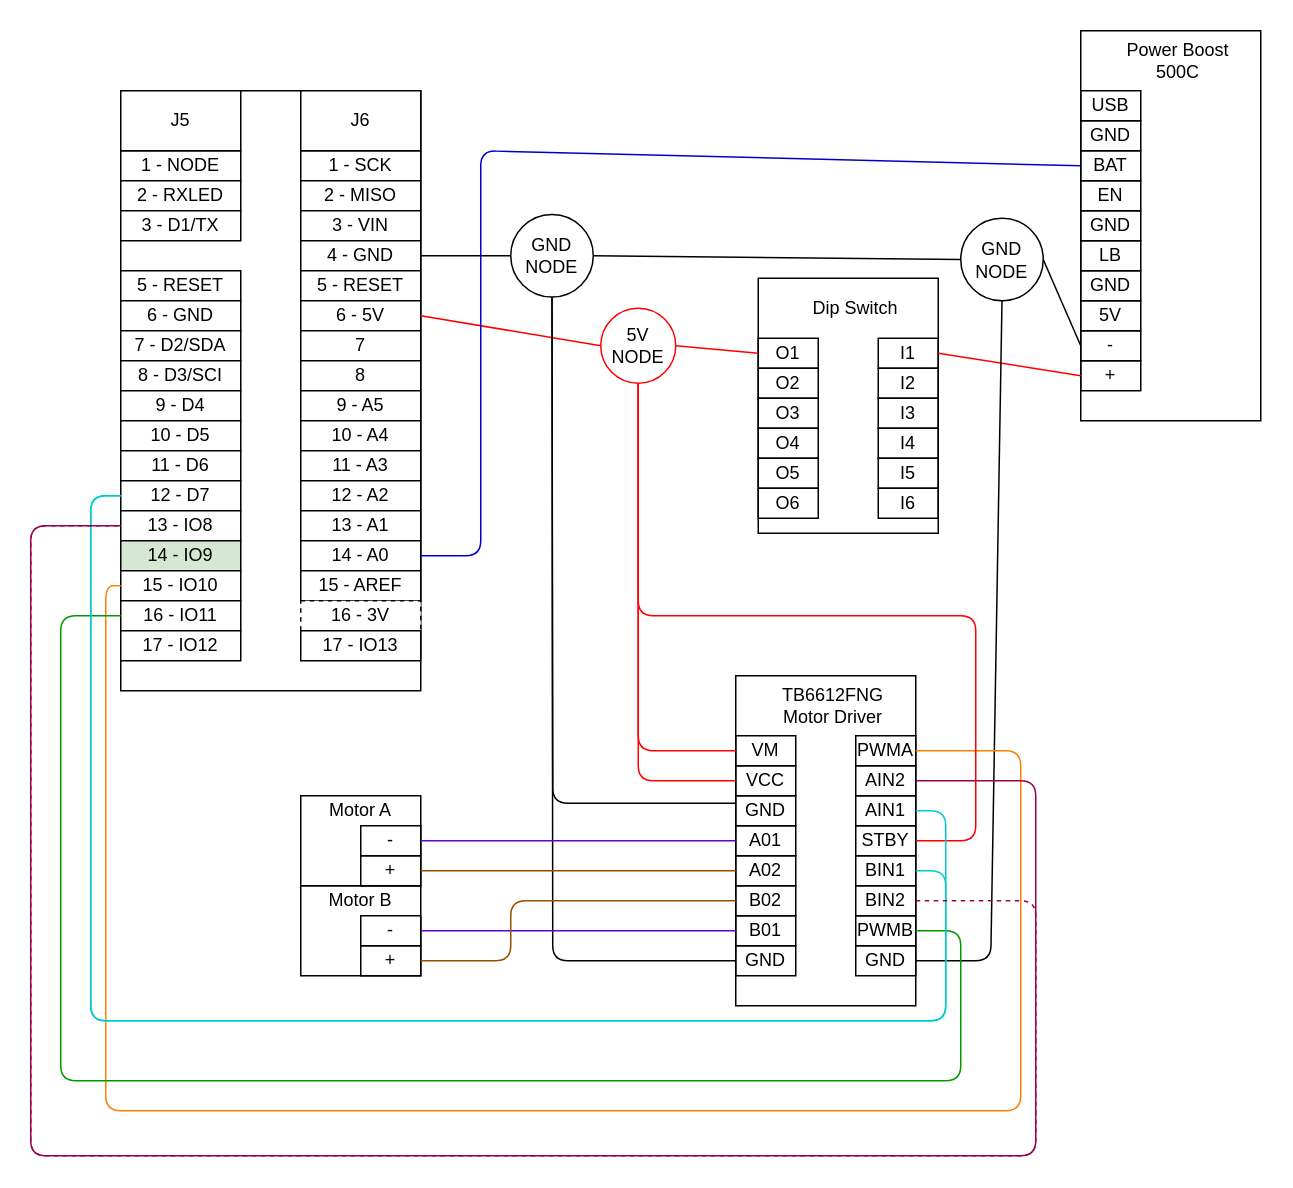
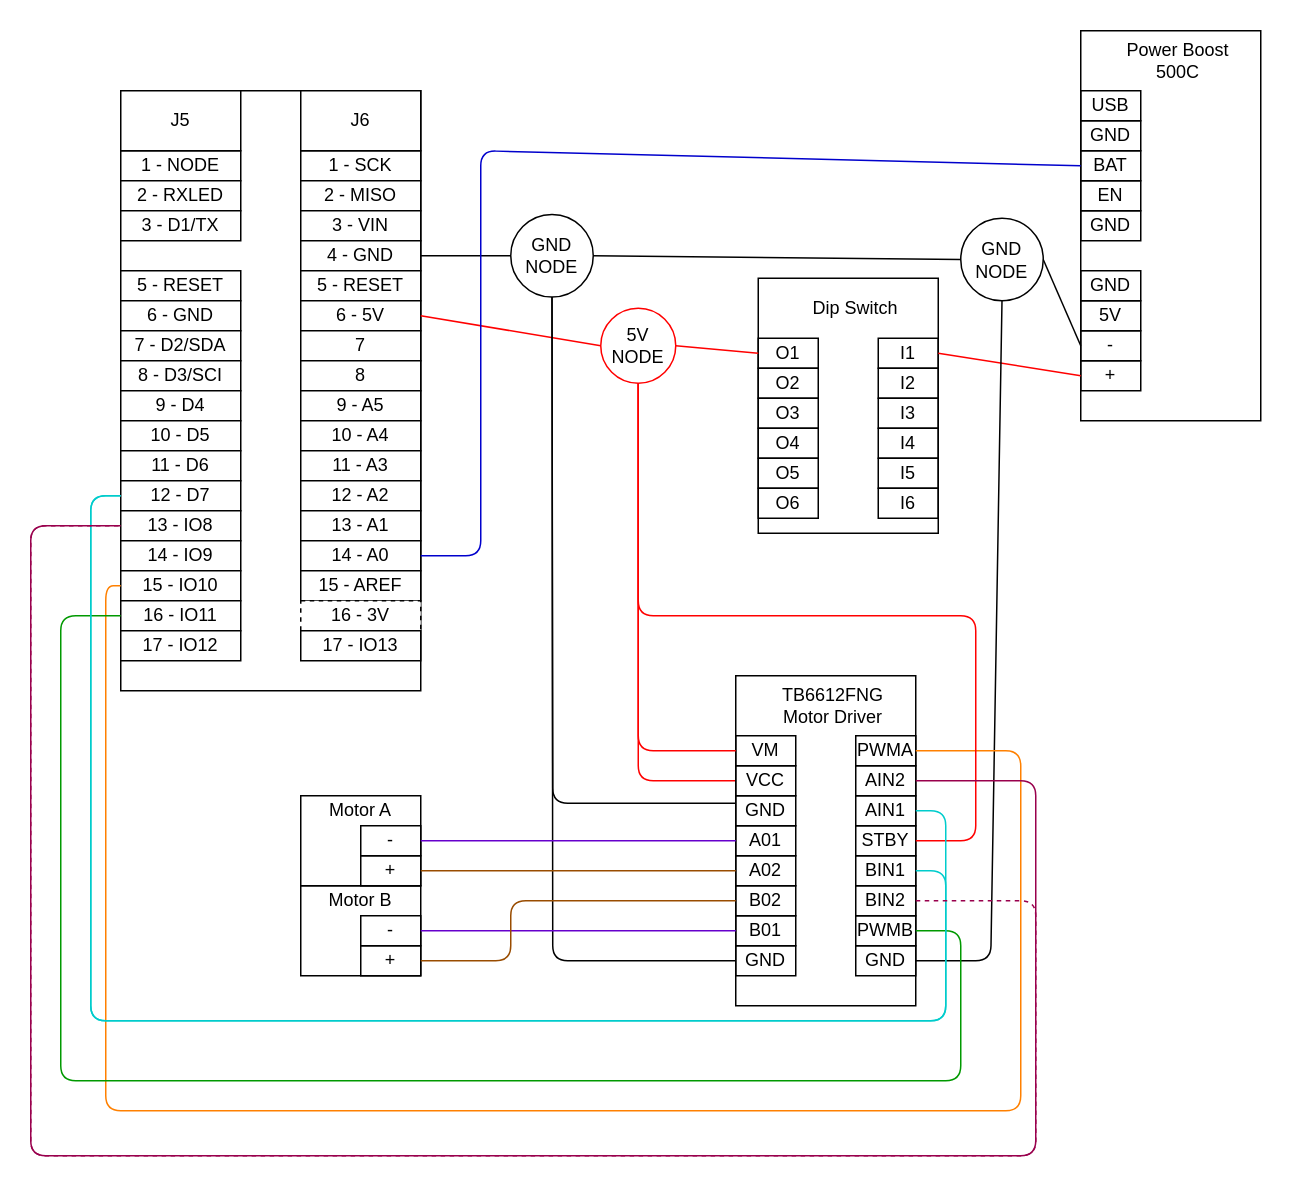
- <mxCell id="48" value="LB" style="text;html=1;strokeColor=#000000;fillColor=none;align=center;verticalAlign=middle;whiteSpace=wrap;rounded=0;" parent="40" vertex="1"><mxGeometry y="140" width="40" height="20" as="geometry" /></mxCell>
- <mxCell id="36" value="14 - IO9&lt;br&gt;" style="rounded=0;whiteSpace=wrap;html=1;fillColor=#d5e8d4;" parent="22" vertex="1"><mxGeometry y="300" width="80" height="20" as="geometry" /></mxCell>
+ <mxCell id="36" value="14 - IO9&lt;br&gt;" style="rounded=0;whiteSpace=wrap;html=1;" parent="22" vertex="1"><mxGeometry y="300" width="80" height="20" as="geometry" /></mxCell>
